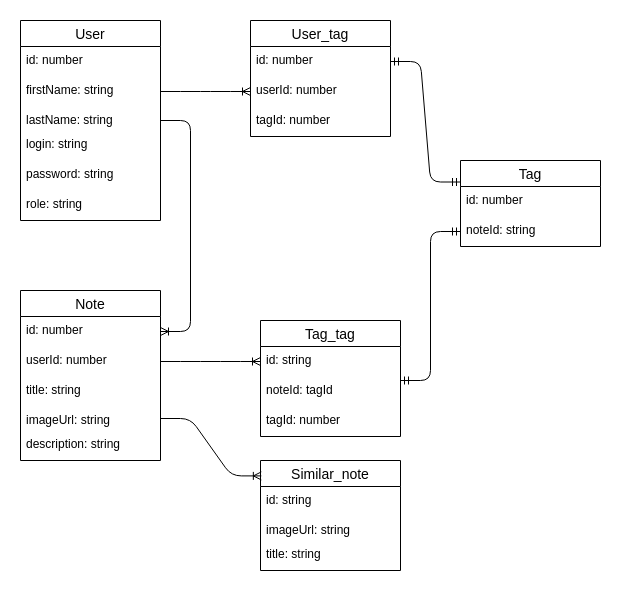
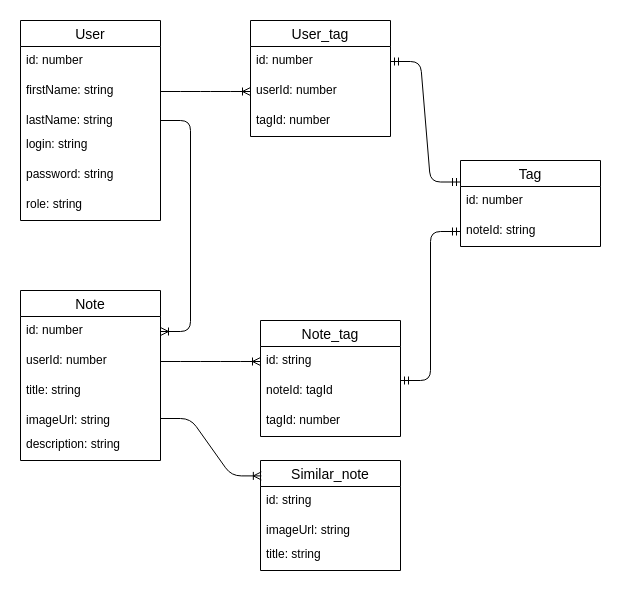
- <mxCell id="21" value="Tag_tag" style="swimlane;fontStyle=0;childLayout=stackLayout;horizontal=1;startSize=26;horizontalStack=0;resizeParent=1;resizeParentMax=0;resizeLast=0;collapsible=1;marginBottom=0;align=center;fontSize=14;" parent="1" vertex="1"><mxGeometry x="260" y="320" width="140" height="116" as="geometry"><mxRectangle x="100" y="250" width="60" height="26" as="alternateBounds" /></mxGeometry></mxCell>
+ <mxCell id="21" value="Note_tag" style="swimlane;fontStyle=0;childLayout=stackLayout;horizontal=1;startSize=26;horizontalStack=0;resizeParent=1;resizeParentMax=0;resizeLast=0;collapsible=1;marginBottom=0;align=center;fontSize=14;" parent="1" vertex="1"><mxGeometry x="260" y="320" width="140" height="116" as="geometry"><mxRectangle x="100" y="250" width="60" height="26" as="alternateBounds" /></mxGeometry></mxCell>
